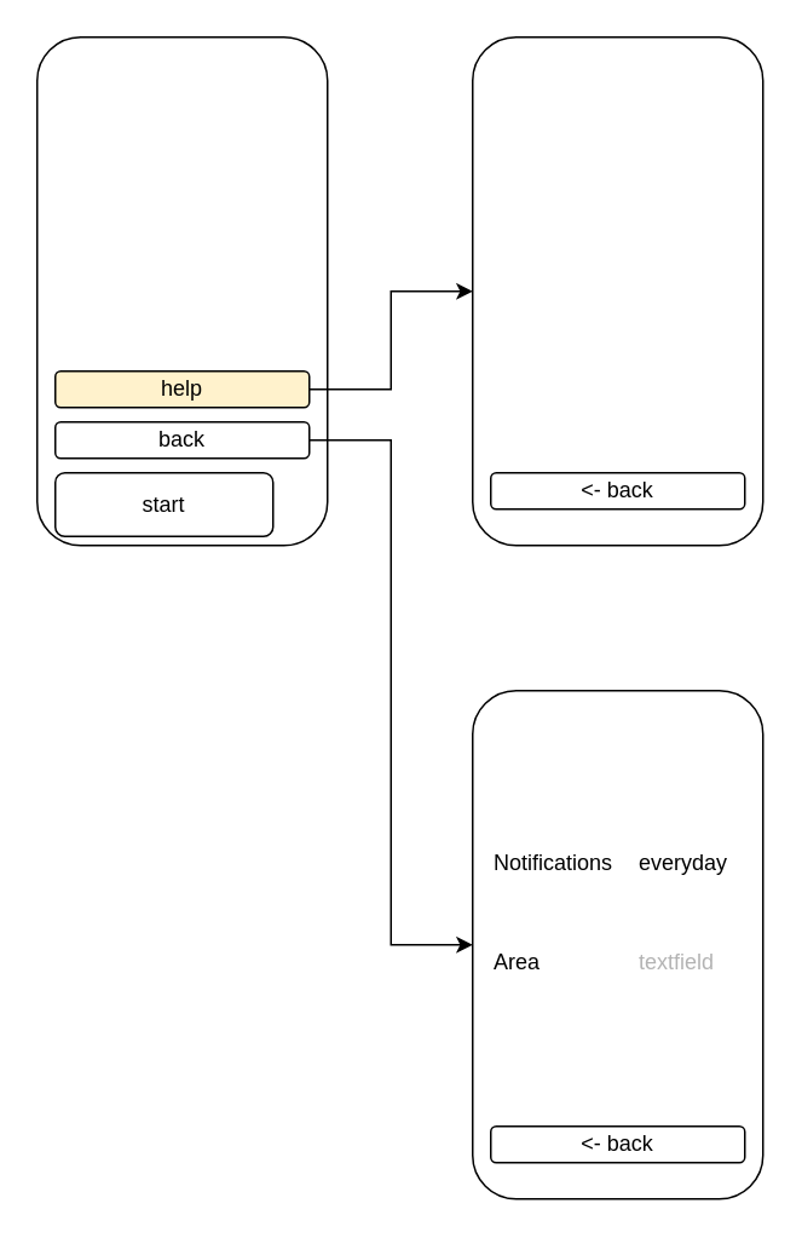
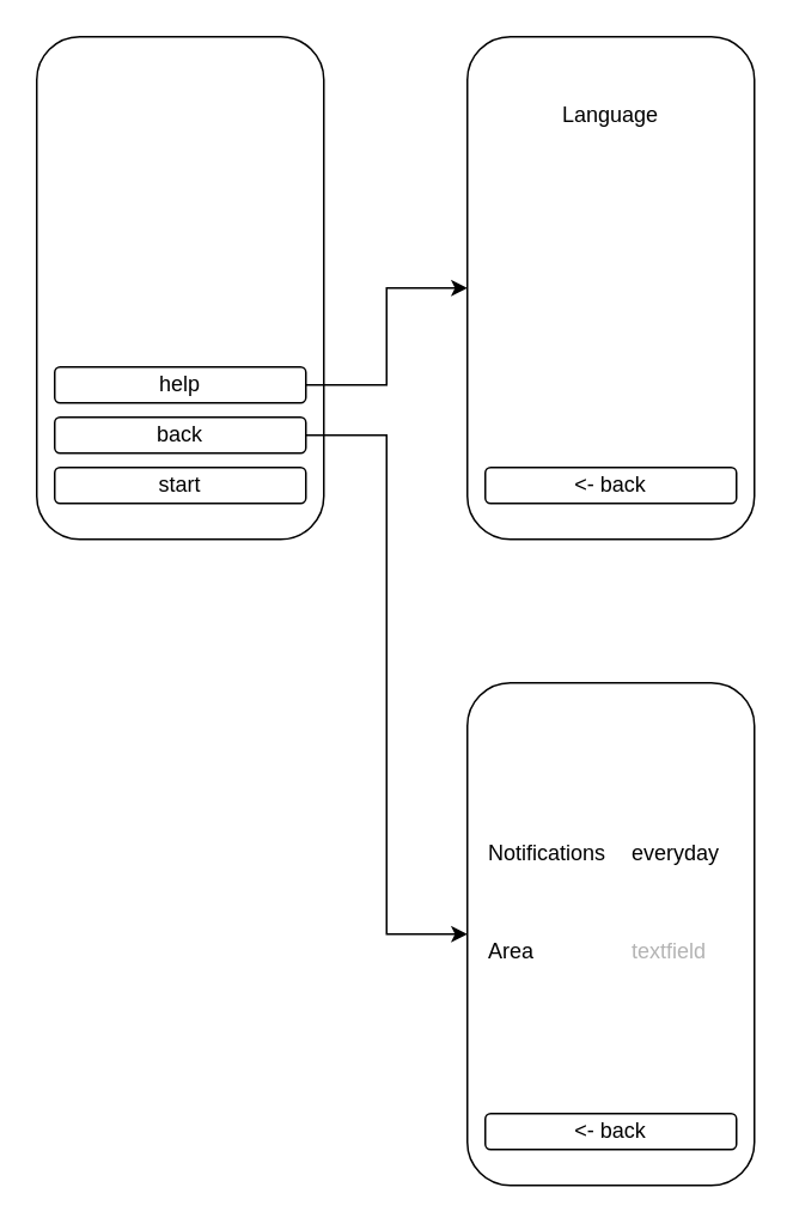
+ <mxCell id="13" value="Language" style="text;html=1;align=center;verticalAlign=top;whiteSpace=wrap;rounded=0;" vertex="1" parent="1"><mxGeometry x="270" y="50" width="140" height="160" as="geometry" /></mxCell>
- <mxCell id="4" value="help" style="rounded=1;whiteSpace=wrap;html=1;fillColor=#fff2cc;" vertex="1" parent="1"><mxGeometry x="30" y="204" width="140" height="20" as="geometry" /></mxCell>
+ <mxCell id="4" value="help" style="rounded=1;whiteSpace=wrap;html=1;" vertex="1" parent="1"><mxGeometry x="30" y="204" width="140" height="20" as="geometry" /></mxCell>
- <mxCell id="7" value="start" style="rounded=1;whiteSpace=wrap;html=1;" vertex="1" parent="1"><mxGeometry x="30" y="260" width="120" height="35" as="geometry" /></mxCell>
+ <mxCell id="7" value="start" style="rounded=1;whiteSpace=wrap;html=1;" vertex="1" parent="1"><mxGeometry x="30" y="260" width="140" height="20" as="geometry" /></mxCell>
